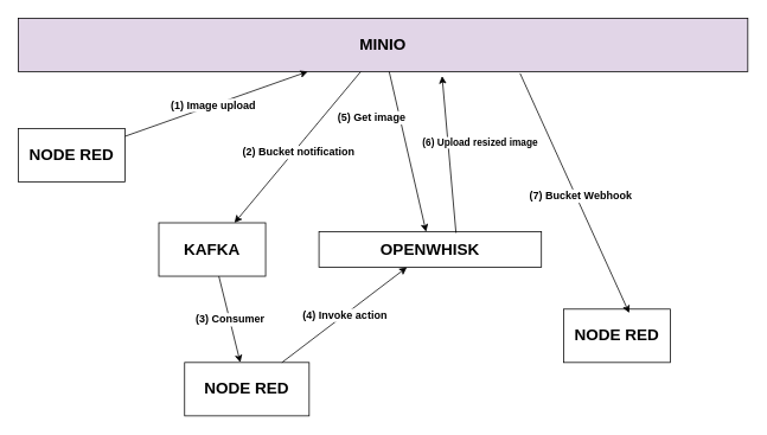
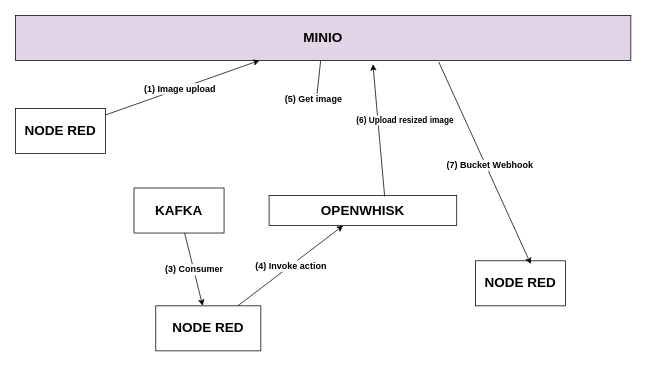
- <mxCell id="8" value="" style="endArrow=classic;html=1;rounded=0;" edge="1" parent="1" source="2" target="4"><mxGeometry relative="1" as="geometry"><mxPoint x="310" y="510" as="sourcePoint" /><mxPoint x="410" y="510" as="targetPoint" /></mxGeometry></mxCell>
- <mxCell id="9" value="&lt;b&gt;&lt;font style=&quot;font-size: 12px;&quot;&gt;(2) Bucket notification&lt;/font&gt;&lt;/b&gt;" style="edgeLabel;html=1;align=center;verticalAlign=middle;resizable=0;points=[];" vertex="1" connectable="0" parent="8"><mxGeometry x="0.033" y="4" relative="1" as="geometry"><mxPoint as="offset" /></mxGeometry></mxCell>
- <mxCell id="15" value="" style="endArrow=classic;html=1;rounded=0;" edge="1" parent="1" source="2" target="5"><mxGeometry relative="1" as="geometry"><mxPoint x="280" y="470" as="sourcePoint" /><mxPoint x="380" y="470" as="targetPoint" /></mxGeometry></mxCell>
+ <mxCell id="15" value="" style="endArrow=classic;html=1;rounded=0;" edge="1" parent="1" source="2" target="16"><mxGeometry relative="1" as="geometry"><mxPoint x="280" y="470" as="sourcePoint" /><mxPoint x="380" y="470" as="targetPoint" /></mxGeometry></mxCell>
